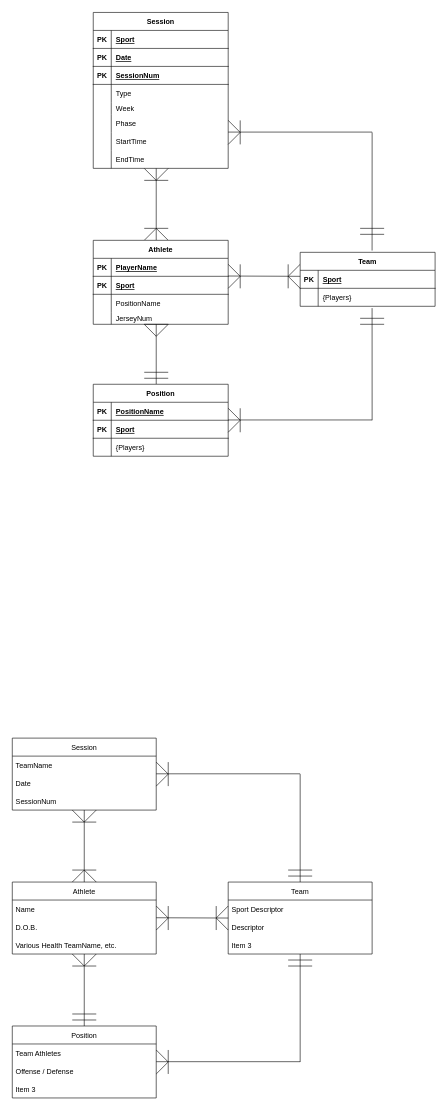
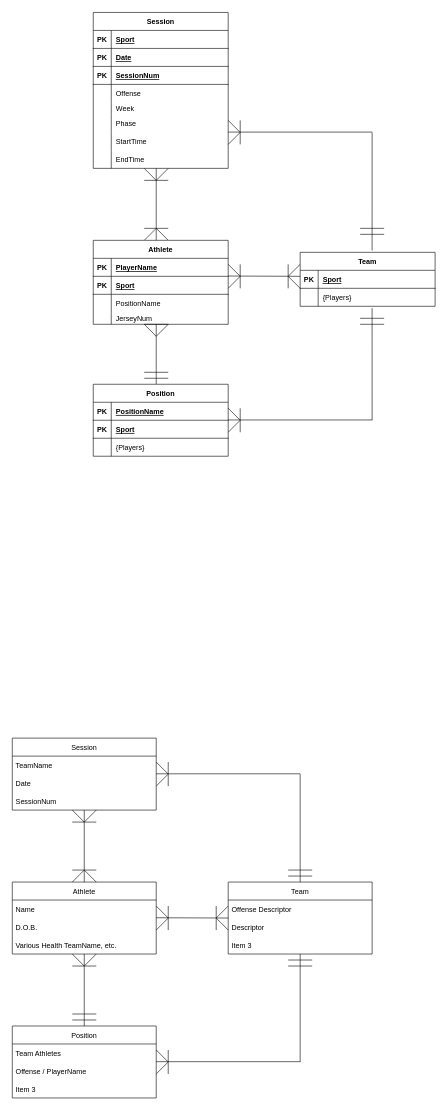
- <mxCell id="48" value="Type" style="shape=partialRectangle;connectable=0;fillColor=none;top=0;left=0;bottom=0;right=0;align=left;spacingLeft=6;overflow=hidden;" vertex="1" parent="46"><mxGeometry x="30" width="195" height="30" as="geometry"><mxRectangle width="195" height="30" as="alternateBounds" /></mxGeometry></mxCell>
+ <mxCell id="48" value="Offense" style="shape=partialRectangle;connectable=0;fillColor=none;top=0;left=0;bottom=0;right=0;align=left;spacingLeft=6;overflow=hidden;" vertex="1" parent="46"><mxGeometry x="30" width="195" height="30" as="geometry"><mxRectangle width="195" height="30" as="alternateBounds" /></mxGeometry></mxCell>
- <mxCell id="74" value="Sport Descriptor" style="text;strokeColor=none;fillColor=none;align=left;verticalAlign=middle;spacingLeft=4;spacingRight=4;overflow=hidden;points=[[0,0.5],[1,0.5]];portConstraint=eastwest;rotatable=0;" vertex="1" parent="73"><mxGeometry y="30" width="240" height="30" as="geometry" /></mxCell>
+ <mxCell id="74" value="Offense Descriptor" style="text;strokeColor=none;fillColor=none;align=left;verticalAlign=middle;spacingLeft=4;spacingRight=4;overflow=hidden;points=[[0,0.5],[1,0.5]];portConstraint=eastwest;rotatable=0;" vertex="1" parent="73"><mxGeometry y="30" width="240" height="30" as="geometry" /></mxCell>
- <mxCell id="71" value="Offense / Defense" style="text;strokeColor=none;fillColor=none;align=left;verticalAlign=middle;spacingLeft=4;spacingRight=4;overflow=hidden;points=[[0,0.5],[1,0.5]];portConstraint=eastwest;rotatable=0;" vertex="1" parent="69"><mxGeometry y="60" width="240" height="30" as="geometry" /></mxCell>
+ <mxCell id="71" value="Offense / PlayerName" style="text;strokeColor=none;fillColor=none;align=left;verticalAlign=middle;spacingLeft=4;spacingRight=4;overflow=hidden;points=[[0,0.5],[1,0.5]];portConstraint=eastwest;rotatable=0;" vertex="1" parent="69"><mxGeometry y="60" width="240" height="30" as="geometry" /></mxCell>
